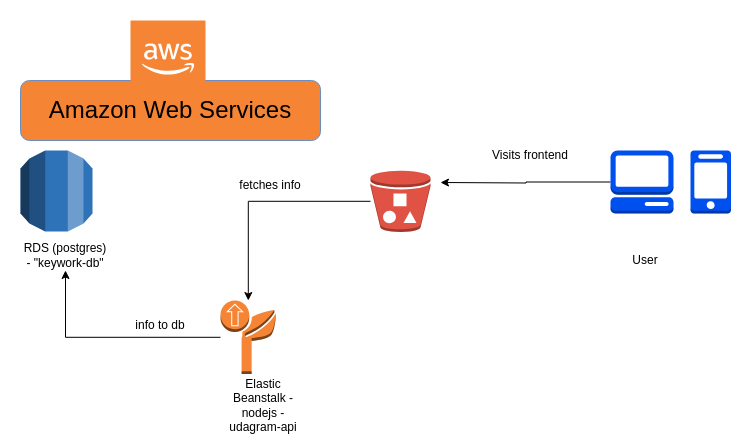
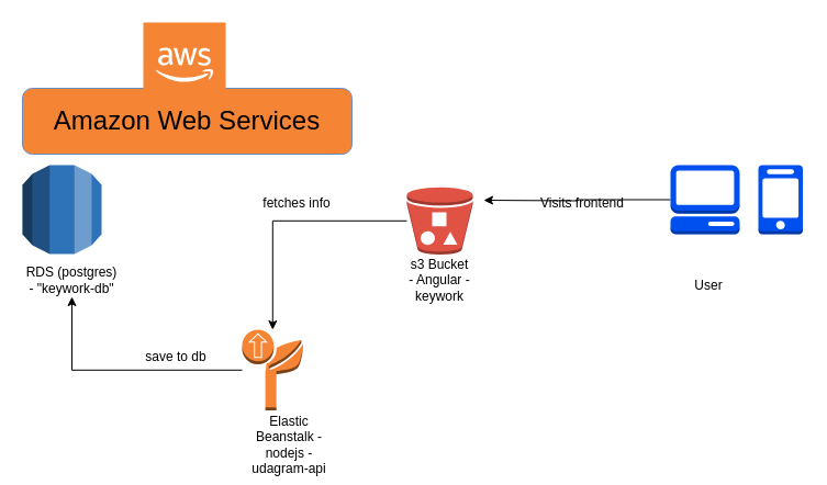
- <mxCell id="16" value="Visits frontend" style="text;html=1;strokeColor=none;fillColor=none;align=center;verticalAlign=middle;whiteSpace=wrap;rounded=0;" vertex="1" parent="1"><mxGeometry x="470" y="140" width="120" height="30" as="geometry" /></mxCell>
+ <mxCell id="16" value="Visits frontend" style="text;html=1;strokeColor=none;fillColor=none;align=center;verticalAlign=middle;whiteSpace=wrap;rounded=0;" vertex="1" parent="1"><mxGeometry x="470" y="170" width="120" height="30" as="geometry" /></mxCell>
+ <mxCell id="11" value="s3 Bucket - Angular - keywork" style="text;html=1;strokeColor=none;fillColor=none;align=center;verticalAlign=middle;whiteSpace=wrap;rounded=0;" vertex="1" parent="1"><mxGeometry x="370" y="240" width="60" height="30" as="geometry" /></mxCell>
- <mxCell id="18" value="info to db" style="text;html=1;strokeColor=none;fillColor=none;align=center;verticalAlign=middle;whiteSpace=wrap;rounded=0;" vertex="1" parent="1"><mxGeometry x="100" y="310" width="120" height="30" as="geometry" /></mxCell>
+ <mxCell id="18" value="save to db" style="text;html=1;strokeColor=none;fillColor=none;align=center;verticalAlign=middle;whiteSpace=wrap;rounded=0;" vertex="1" parent="1"><mxGeometry x="100" y="310" width="120" height="30" as="geometry" /></mxCell>
